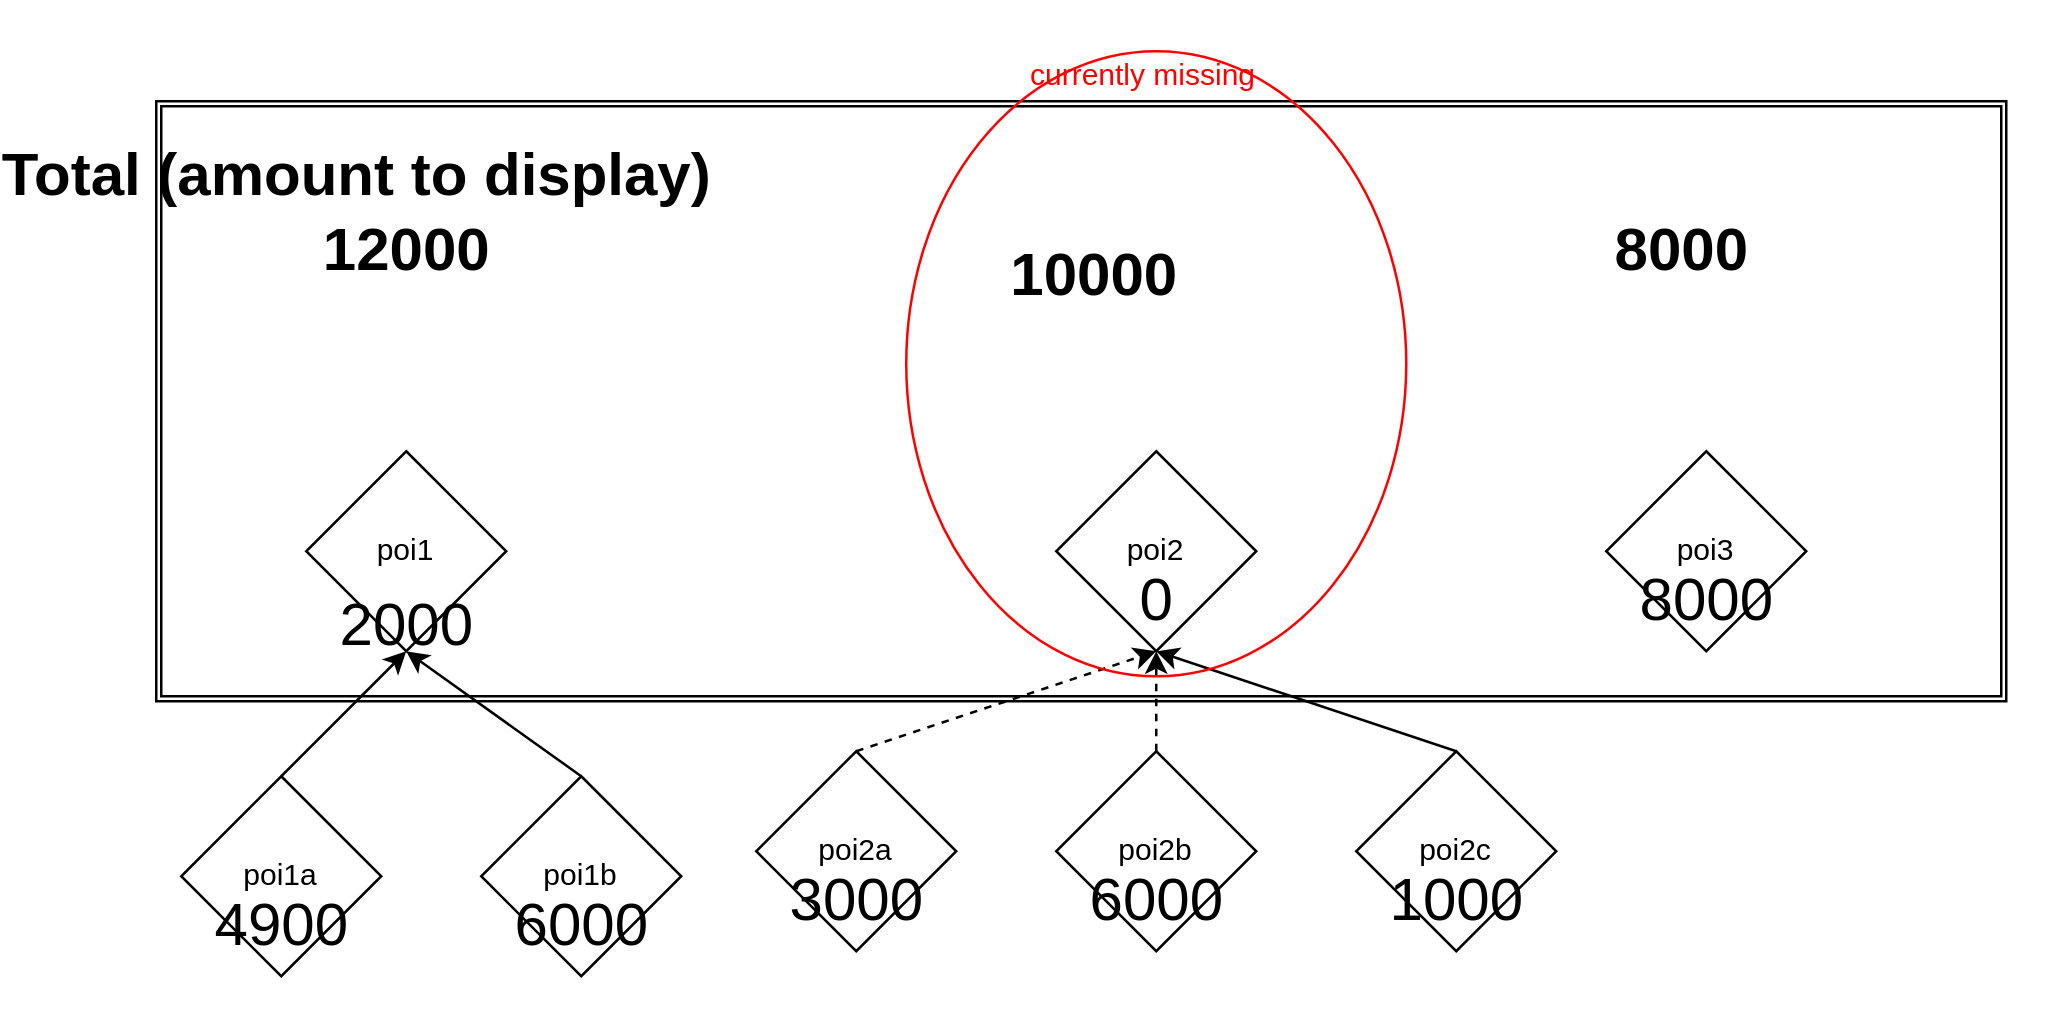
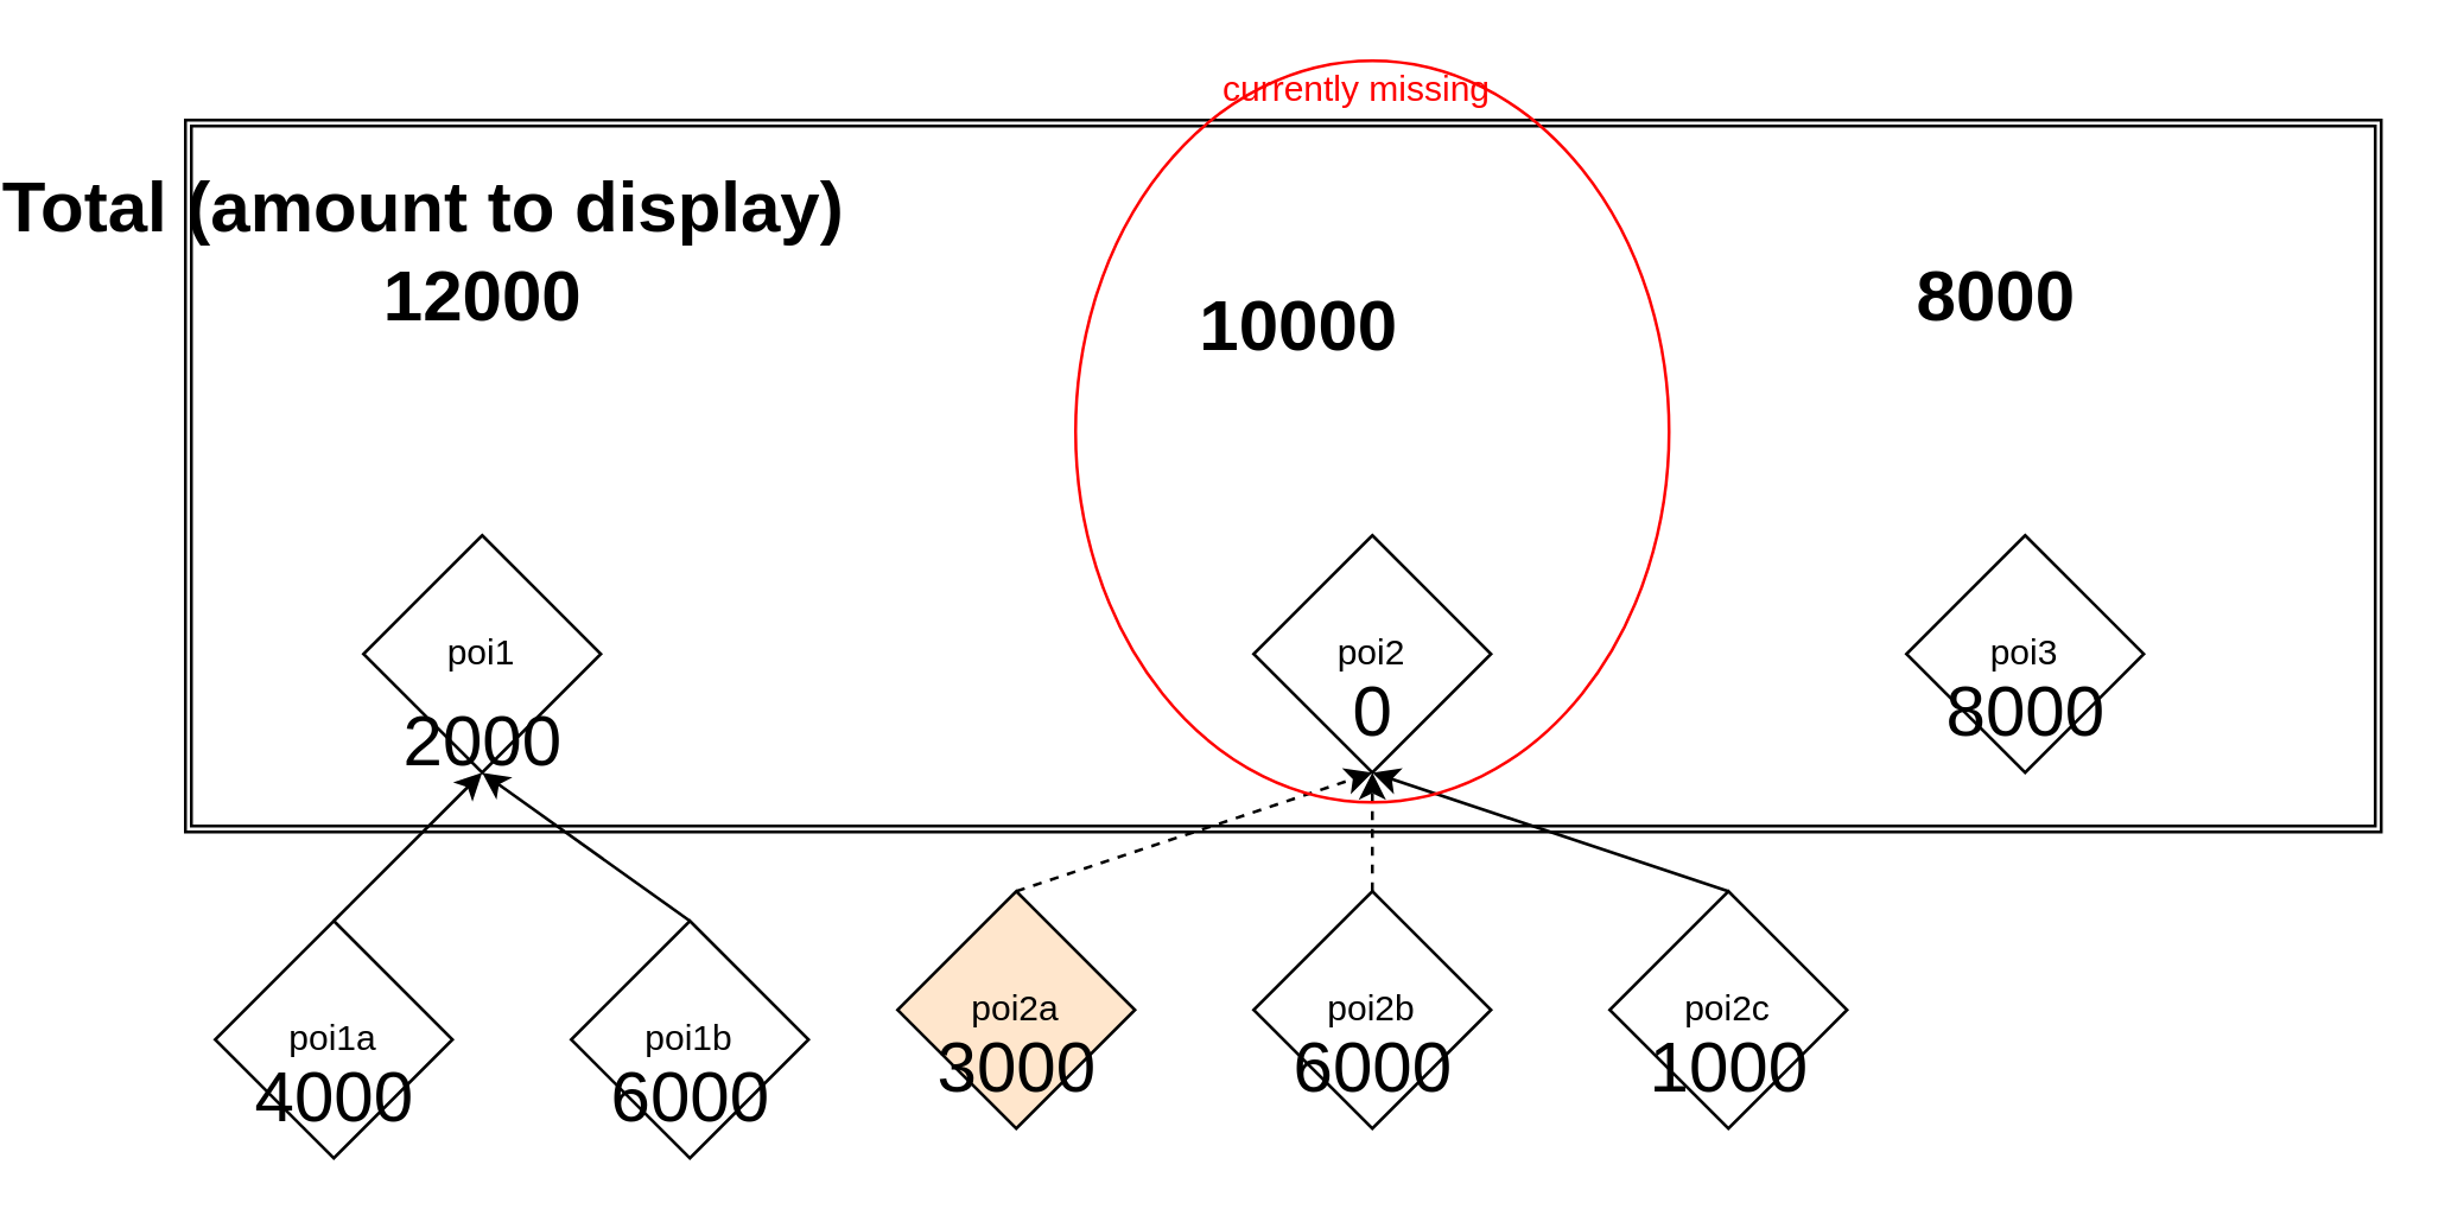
- <mxCell id="7" value="poi2a" style="rhombus;whiteSpace=wrap;html=1;" vertex="1" parent="1"><mxGeometry x="260" y="300" width="80" height="80" as="geometry" /></mxCell>
+ <mxCell id="7" value="poi2a" style="rhombus;whiteSpace=wrap;html=1;fillColor=#ffe6cc;" vertex="1" parent="1"><mxGeometry x="260" y="300" width="80" height="80" as="geometry" /></mxCell>
- <mxCell id="19" value="4900" style="text;strokeColor=none;fillColor=none;html=1;fontSize=24;fontStyle=0;verticalAlign=middle;align=center;" vertex="1" parent="1"><mxGeometry x="20" y="350" width="100" height="40" as="geometry" /></mxCell>
+ <mxCell id="19" value="4000" style="text;strokeColor=none;fillColor=none;html=1;fontSize=24;fontStyle=0;verticalAlign=middle;align=center;" vertex="1" parent="1"><mxGeometry x="20" y="350" width="100" height="40" as="geometry" /></mxCell>
